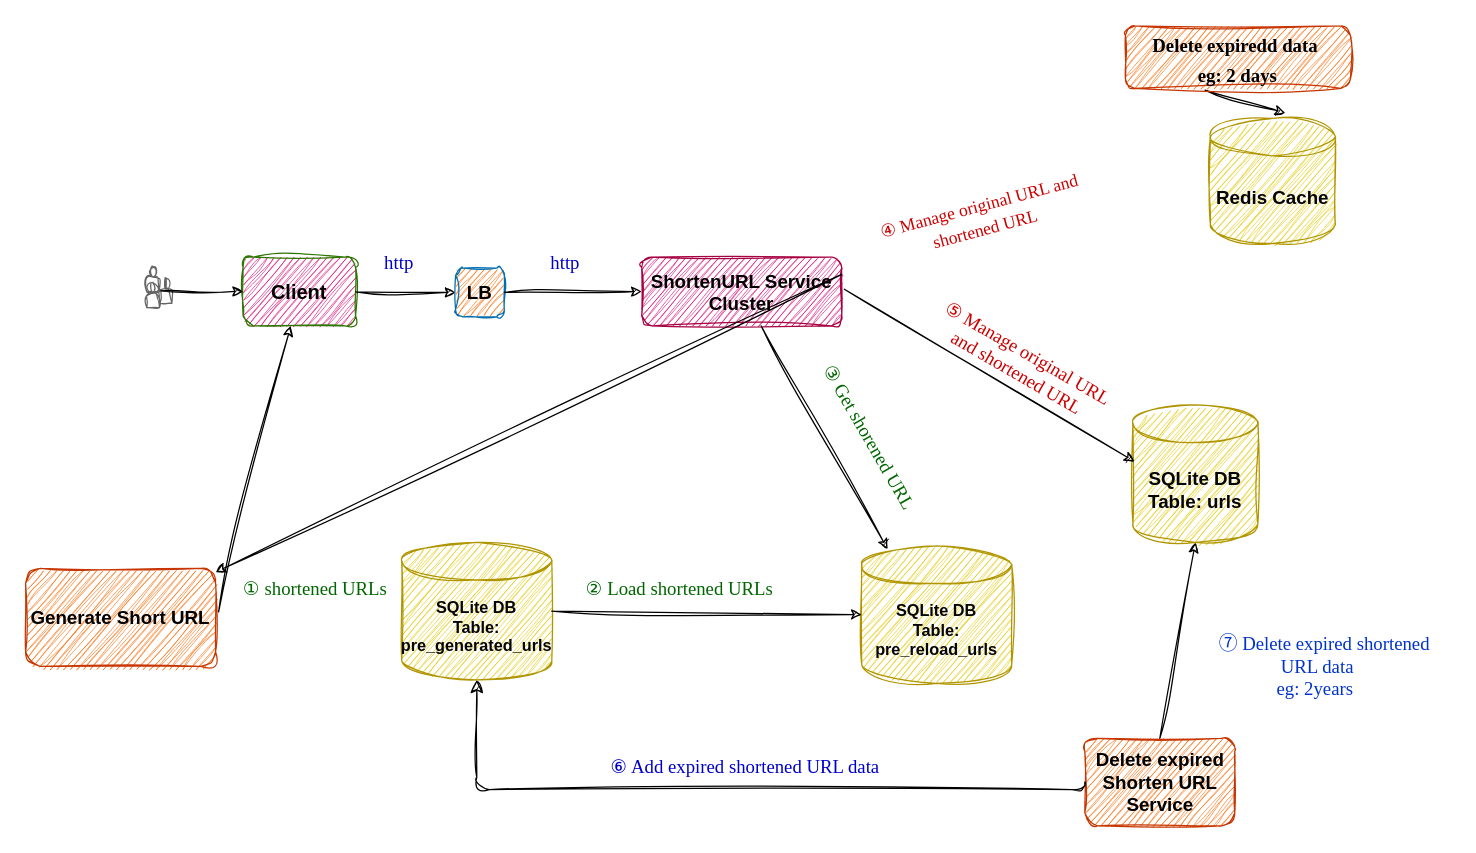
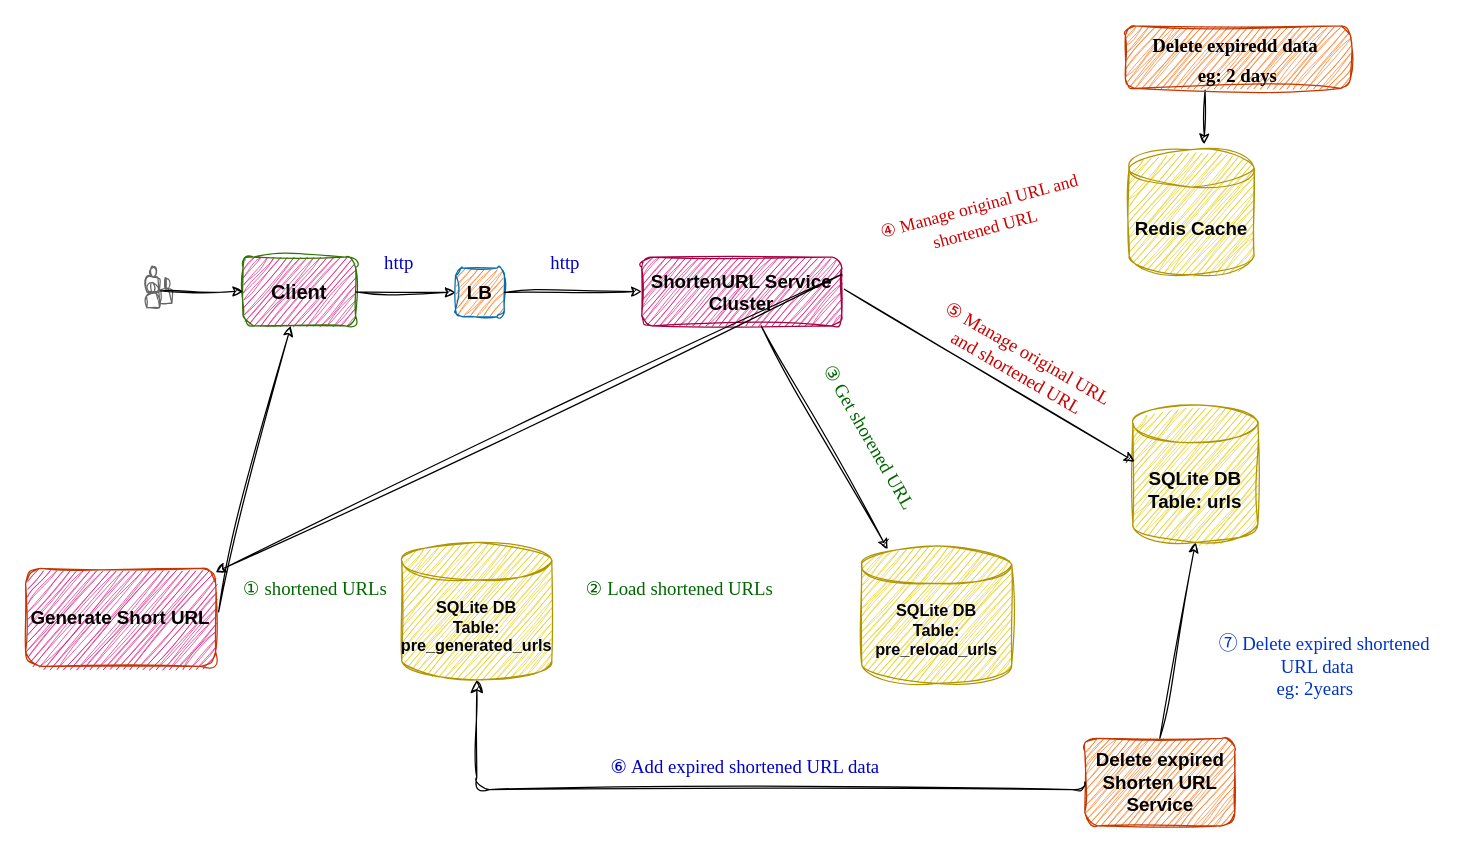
- <mxCell id="12" value="&lt;font size=&quot;1&quot; color=&quot;#060505&quot;&gt;&lt;b style=&quot;font-size: 15px;&quot;&gt;Redis Cache&lt;/b&gt;&lt;/font&gt;" style="shape=cylinder3;whiteSpace=wrap;html=1;boundedLbl=1;backgroundOutline=1;size=15;fillColor=#e3c800;strokeColor=#B09500;rounded=1;sketch=1;curveFitting=1;jiggle=2;fontColor=#000000;" parent="1" vertex="1"><mxGeometry x="968" y="94" width="100" height="100" as="geometry" /></mxCell>
+ <mxCell id="12" value="&lt;font size=&quot;1&quot; color=&quot;#060505&quot;&gt;&lt;b style=&quot;font-size: 15px;&quot;&gt;Redis Cache&lt;/b&gt;&lt;/font&gt;" style="shape=cylinder3;whiteSpace=wrap;html=1;boundedLbl=1;backgroundOutline=1;size=15;fillColor=#e3c800;strokeColor=#B09500;rounded=1;sketch=1;curveFitting=1;jiggle=2;fontColor=#000000;" parent="1" vertex="1"><mxGeometry x="903" y="119" width="100" height="100" as="geometry" /></mxCell>
- <mxCell id="22" value="" style="endArrow=classic;html=1;strokeColor=#000000;entryX=0;entryY=0.5;entryDx=0;entryDy=0;exitX=1;exitY=0.5;exitDx=0;exitDy=0;exitPerimeter=0;entryPerimeter=0;rounded=1;sketch=1;curveFitting=1;jiggle=2;" parent="1" source="18" target="17" edge="1"><mxGeometry width="50" height="50" relative="1" as="geometry"><mxPoint x="364" y="459.5" as="sourcePoint" /><mxPoint x="444" y="459.98" as="targetPoint" /></mxGeometry></mxCell>
- <mxCell id="21" value="&lt;font size=&quot;1&quot; color=&quot;#000000&quot;&gt;&lt;b style=&quot;font-size: 15px;&quot;&gt;Generate Short URL&lt;/b&gt;&lt;/font&gt;" style="rounded=1;whiteSpace=wrap;html=1;fillColor=#fa6800;strokeColor=#C73500;sketch=1;curveFitting=1;jiggle=2;fontColor=#000000;" parent="1" vertex="1"><mxGeometry x="20" y="454" width="152" height="78.5" as="geometry" /></mxCell>
+ <mxCell id="21" value="&lt;font size=&quot;1&quot; color=&quot;#000000&quot;&gt;&lt;b style=&quot;font-size: 15px;&quot;&gt;Generate Short URL&lt;/b&gt;&lt;/font&gt;" style="rounded=1;whiteSpace=wrap;html=1;fillColor=#d80073;strokeColor=#C73500;sketch=1;curveFitting=1;jiggle=2;fontColor=#000000;" parent="1" vertex="1"><mxGeometry x="20" y="454" width="152" height="78.5" as="geometry" /></mxCell>
